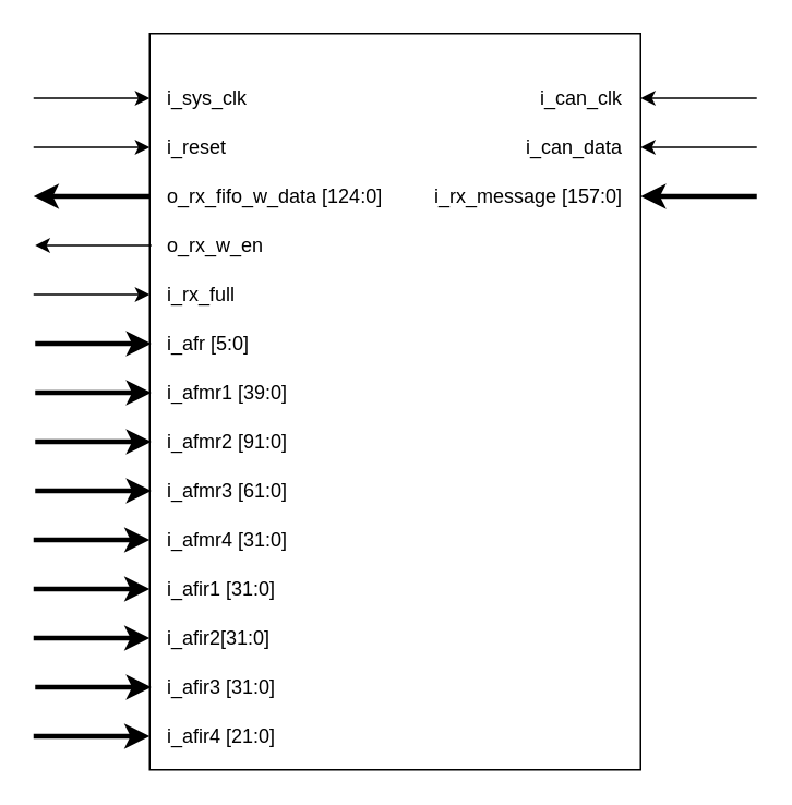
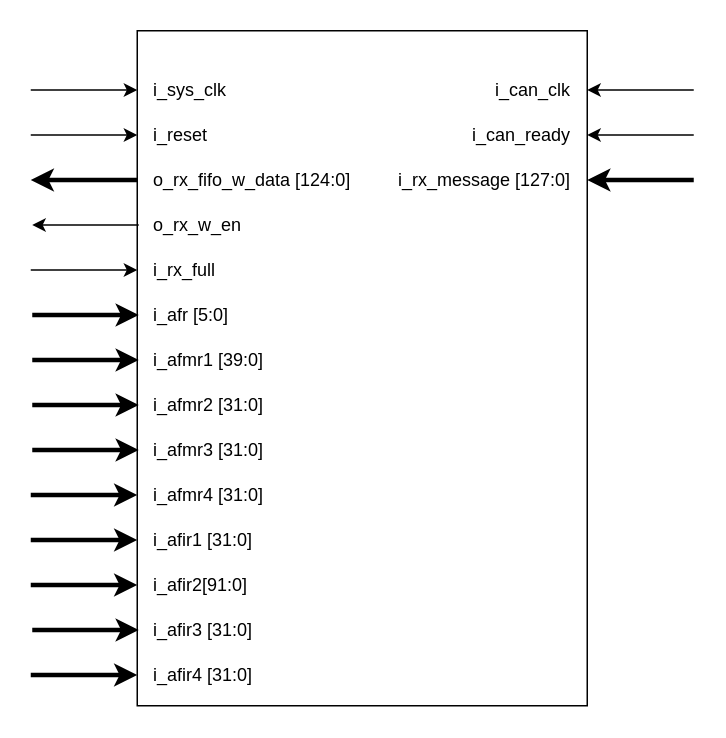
- <mxCell id="6" value="i_can_data" style="text;html=1;align=right;verticalAlign=middle;resizable=0;points=[];autosize=1;" parent="1" vertex="1"><mxGeometry x="301" y="80" width="80" height="20" as="geometry" /></mxCell>
+ <mxCell id="6" value="i_can_ready" style="text;html=1;align=right;verticalAlign=middle;resizable=0;points=[];autosize=1;" parent="1" vertex="1"><mxGeometry x="301" y="80" width="80" height="20" as="geometry" /></mxCell>
- <mxCell id="7" value="i_rx_message [157:0]" style="text;html=1;align=right;verticalAlign=middle;resizable=0;points=[];autosize=1;" parent="1" vertex="1"><mxGeometry x="251" y="110" width="130" height="20" as="geometry" /></mxCell>
+ <mxCell id="7" value="i_rx_message [127:0]" style="text;html=1;align=right;verticalAlign=middle;resizable=0;points=[];autosize=1;" parent="1" vertex="1"><mxGeometry x="251" y="110" width="130" height="20" as="geometry" /></mxCell>
- <mxCell id="21" value="i_afmr2 [91:0]" style="text;html=1;align=left;verticalAlign=middle;resizable=0;points=[];autosize=1;" vertex="1" parent="1"><mxGeometry x="100" y="260" width="90" height="20" as="geometry" /></mxCell>
+ <mxCell id="21" value="i_afmr2 [31:0]" style="text;html=1;align=left;verticalAlign=middle;resizable=0;points=[];autosize=1;" vertex="1" parent="1"><mxGeometry x="100" y="260" width="90" height="20" as="geometry" /></mxCell>
- <mxCell id="22" value="i_afmr3 [61:0]" style="text;html=1;align=left;verticalAlign=middle;resizable=0;points=[];autosize=1;" vertex="1" parent="1"><mxGeometry x="100" y="290" width="90" height="20" as="geometry" /></mxCell>
+ <mxCell id="22" value="i_afmr3 [31:0]" style="text;html=1;align=left;verticalAlign=middle;resizable=0;points=[];autosize=1;" vertex="1" parent="1"><mxGeometry x="100" y="290" width="90" height="20" as="geometry" /></mxCell>
- <mxCell id="25" value="i_afir2[31:0]" style="text;html=1;align=left;verticalAlign=middle;resizable=0;points=[];autosize=1;" vertex="1" parent="1"><mxGeometry x="100" y="380" width="80" height="20" as="geometry" /></mxCell>
+ <mxCell id="25" value="i_afir2[91:0]" style="text;html=1;align=left;verticalAlign=middle;resizable=0;points=[];autosize=1;" vertex="1" parent="1"><mxGeometry x="100" y="380" width="80" height="20" as="geometry" /></mxCell>
- <mxCell id="27" value="i_afir4 [21:0]" style="text;html=1;align=left;verticalAlign=middle;resizable=0;points=[];autosize=1;" vertex="1" parent="1"><mxGeometry x="100" y="440" width="80" height="20" as="geometry" /></mxCell>
+ <mxCell id="27" value="i_afir4 [31:0]" style="text;html=1;align=left;verticalAlign=middle;resizable=0;points=[];autosize=1;" vertex="1" parent="1"><mxGeometry x="100" y="440" width="80" height="20" as="geometry" /></mxCell>
